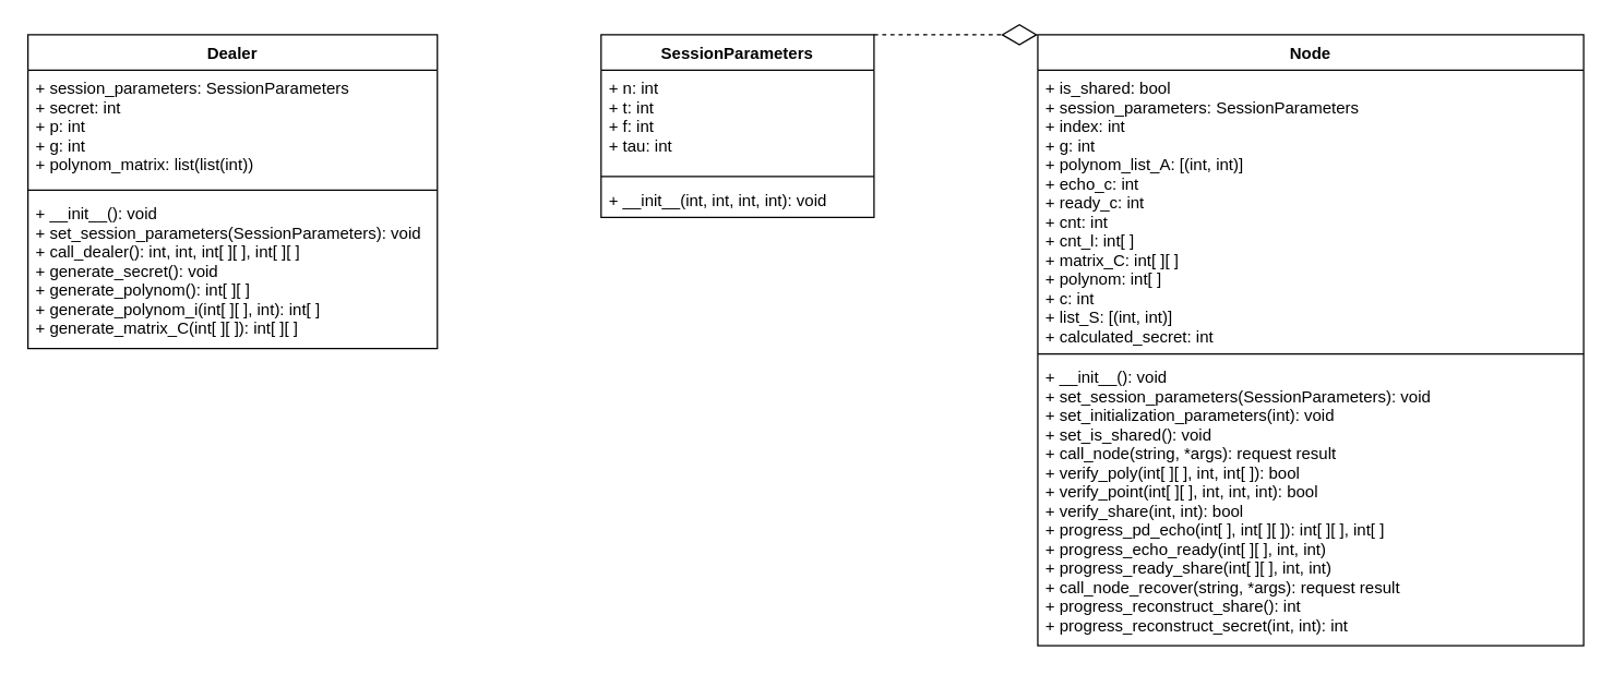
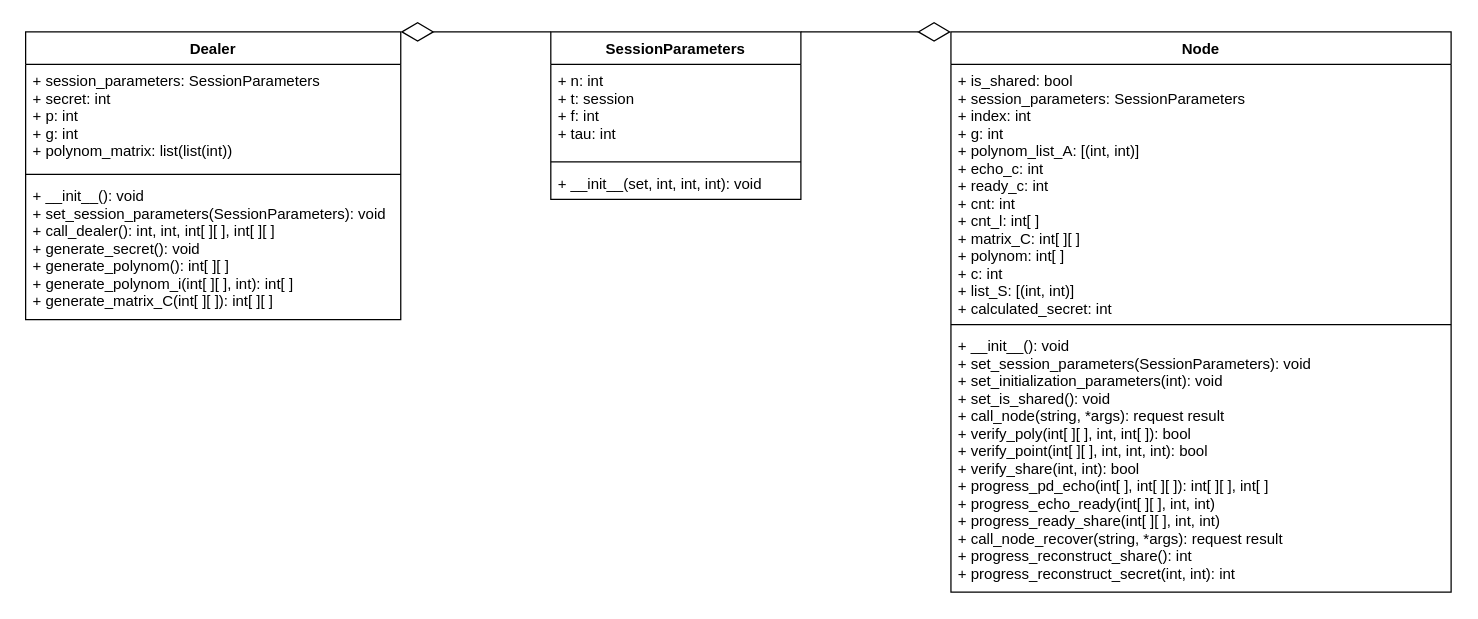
+ <mxCell id="14" value="" style="endArrow=diamondThin;endFill=0;endSize=24;html=1;entryX=1;entryY=0;entryDx=0;entryDy=0;exitX=0;exitY=0;exitDx=0;exitDy=0;" edge="1" parent="1" source="10" target="2"><mxGeometry width="160" relative="1" as="geometry"><mxPoint x="770" y="-50" as="sourcePoint" /><mxPoint x="930" y="-50" as="targetPoint" /></mxGeometry></mxCell>
- <mxCell id="15" value="" style="endArrow=diamondThin;endFill=0;endSize=24;html=1;exitX=1;exitY=0;exitDx=0;exitDy=0;entryX=0;entryY=0;entryDx=0;entryDy=0;dashed=1;" edge="1" parent="1" source="10" target="6"><mxGeometry width="160" relative="1" as="geometry"><mxPoint x="650" y="-10" as="sourcePoint" /><mxPoint x="810" y="-10" as="targetPoint" /></mxGeometry></mxCell>
+ <mxCell id="15" value="" style="endArrow=diamondThin;endFill=0;endSize=24;html=1;exitX=1;exitY=0;exitDx=0;exitDy=0;entryX=0;entryY=0;entryDx=0;entryDy=0;" edge="1" parent="1" source="10" target="6"><mxGeometry width="160" relative="1" as="geometry"><mxPoint x="650" y="-10" as="sourcePoint" /><mxPoint x="810" y="-10" as="targetPoint" /></mxGeometry></mxCell>
- <mxCell id="11" value="+ n: int&#10;+ t: int&#10;+ f: int&#10;+ tau: int" style="text;strokeColor=none;fillColor=none;align=left;verticalAlign=top;spacingLeft=4;spacingRight=4;overflow=hidden;rotatable=0;points=[[0,0.5],[1,0.5]];portConstraint=eastwest;" vertex="1" parent="10"><mxGeometry y="26" width="200" height="74" as="geometry" /></mxCell>
+ <mxCell id="11" value="+ n: int&#10;+ t: session&#10;+ f: int&#10;+ tau: int" style="text;strokeColor=none;fillColor=none;align=left;verticalAlign=top;spacingLeft=4;spacingRight=4;overflow=hidden;rotatable=0;points=[[0,0.5],[1,0.5]];portConstraint=eastwest;" vertex="1" parent="10"><mxGeometry y="26" width="200" height="74" as="geometry" /></mxCell>
- <mxCell id="13" value="+ __init__(int, int, int, int): void" style="text;strokeColor=none;fillColor=none;align=left;verticalAlign=top;spacingLeft=4;spacingRight=4;overflow=hidden;rotatable=0;points=[[0,0.5],[1,0.5]];portConstraint=eastwest;" vertex="1" parent="10"><mxGeometry y="108" width="200" height="26" as="geometry" /></mxCell>
+ <mxCell id="13" value="+ __init__(set, int, int, int): void" style="text;strokeColor=none;fillColor=none;align=left;verticalAlign=top;spacingLeft=4;spacingRight=4;overflow=hidden;rotatable=0;points=[[0,0.5],[1,0.5]];portConstraint=eastwest;" vertex="1" parent="10"><mxGeometry y="108" width="200" height="26" as="geometry" /></mxCell>
